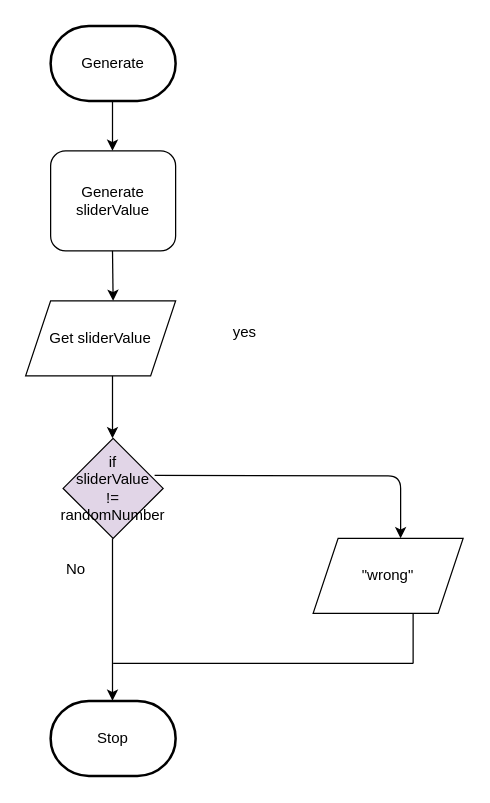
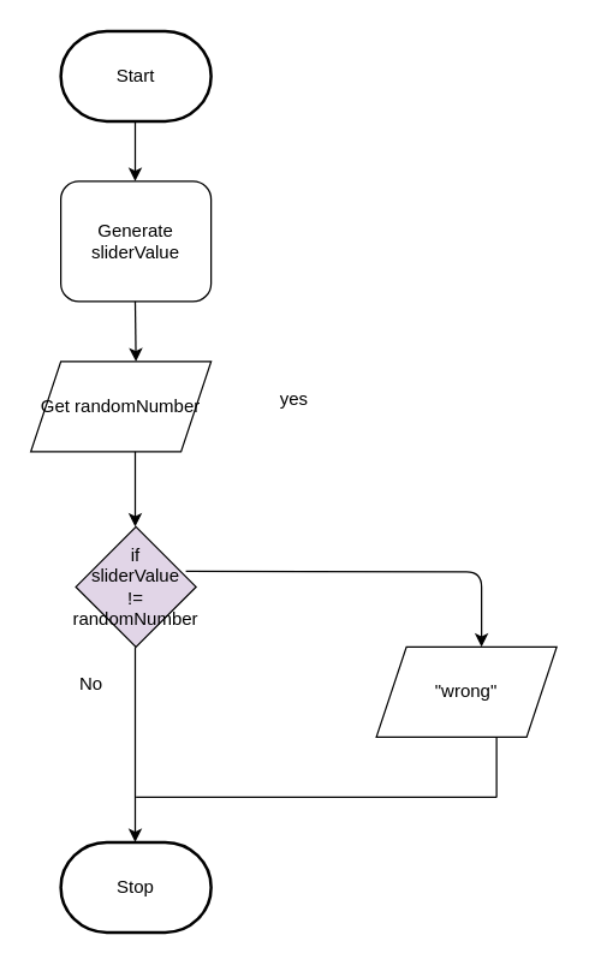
- <mxCell id="2" value="Generate" style="strokeWidth=2;html=1;shape=mxgraph.flowchart.terminator;whiteSpace=wrap;" parent="1" vertex="1"><mxGeometry x="40" y="20" width="100" height="60" as="geometry" /></mxCell>
+ <mxCell id="2" value="Start" style="strokeWidth=2;html=1;shape=mxgraph.flowchart.terminator;whiteSpace=wrap;" parent="1" vertex="1"><mxGeometry x="40" y="20" width="100" height="60" as="geometry" /></mxCell>
- <mxCell id="7" value="Get sliderValue" style="shape=parallelogram;perimeter=parallelogramPerimeter;whiteSpace=wrap;html=1;fixedSize=1;" vertex="1" parent="1"><mxGeometry x="20" y="240" width="120" height="60" as="geometry" /></mxCell>
+ <mxCell id="7" value="Get randomNumber" style="shape=parallelogram;perimeter=parallelogramPerimeter;whiteSpace=wrap;html=1;fixedSize=1;" vertex="1" parent="1"><mxGeometry x="20" y="240" width="120" height="60" as="geometry" /></mxCell>
